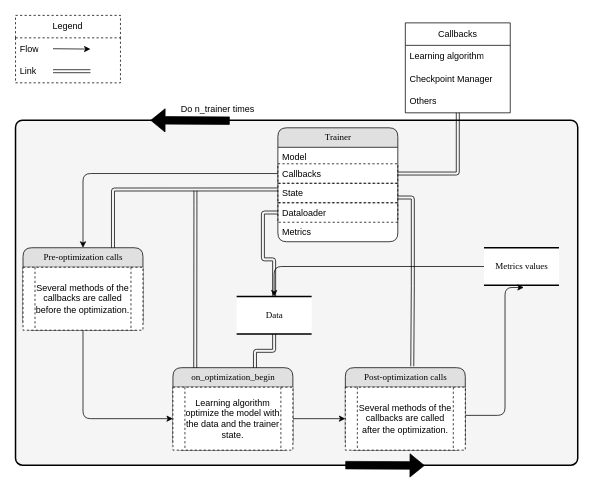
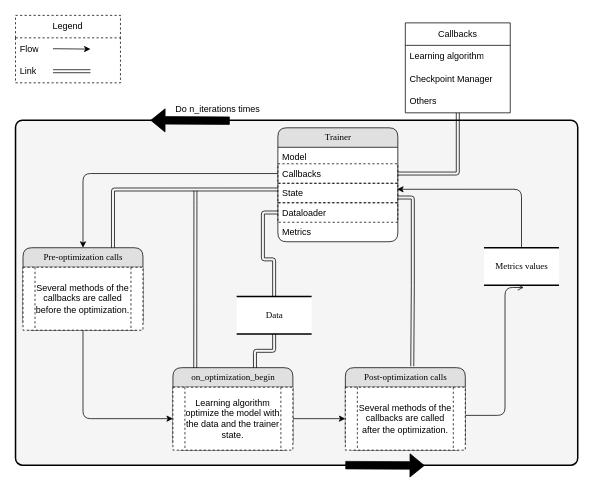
- <mxCell id="39" value="Do n_trainer times" style="text;html=1;strokeColor=none;fillColor=none;align=center;verticalAlign=middle;whiteSpace=wrap;rounded=0;" parent="1" vertex="1"><mxGeometry x="220" y="130" width="140" height="30" as="geometry" /></mxCell>
+ <mxCell id="39" value="Do n_iterations times" style="text;html=1;strokeColor=none;fillColor=none;align=center;verticalAlign=middle;whiteSpace=wrap;rounded=0;" parent="1" vertex="1"><mxGeometry x="220" y="130" width="140" height="30" as="geometry" /></mxCell>
- <mxCell id="18" style="edgeStyle=orthogonalEdgeStyle;rounded=1;orthogonalLoop=1;jettySize=auto;html=1;" parent="1" source="19" target="4" edge="1"><mxGeometry relative="1" as="geometry" /></mxCell>
+ <mxCell id="18" style="edgeStyle=orthogonalEdgeStyle;rounded=1;orthogonalLoop=1;jettySize=auto;html=1;entryX=0.994;entryY=0.308;entryDx=0;entryDy=0;entryPerimeter=0;" parent="1" source="19" target="8" edge="1"><mxGeometry relative="1" as="geometry" /></mxCell>
- <mxCell id="29" style="edgeStyle=orthogonalEdgeStyle;rounded=1;orthogonalLoop=1;jettySize=auto;html=1;entryX=0.531;entryY=1.06;entryDx=0;entryDy=0;entryPerimeter=0;exitX=1;exitY=0.448;exitDx=0;exitDy=0;exitPerimeter=0;" parent="1" source="31" target="19" edge="1"><mxGeometry relative="1" as="geometry"><Array as="points"><mxPoint x="673" y="554" /></Array></mxGeometry></mxCell>
+ <mxCell id="29" style="edgeStyle=orthogonalEdgeStyle;rounded=1;orthogonalLoop=1;jettySize=auto;html=1;entryX=0.531;entryY=1.06;entryDx=0;entryDy=0;entryPerimeter=0;exitX=1;exitY=0.448;exitDx=0;exitDy=0;exitPerimeter=0;endArrow=open;" parent="1" source="31" target="19" edge="1"><mxGeometry relative="1" as="geometry"><Array as="points"><mxPoint x="673" y="554" /></Array></mxGeometry></mxCell>
